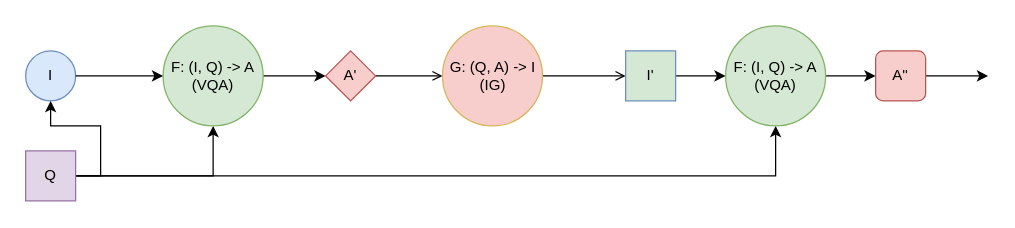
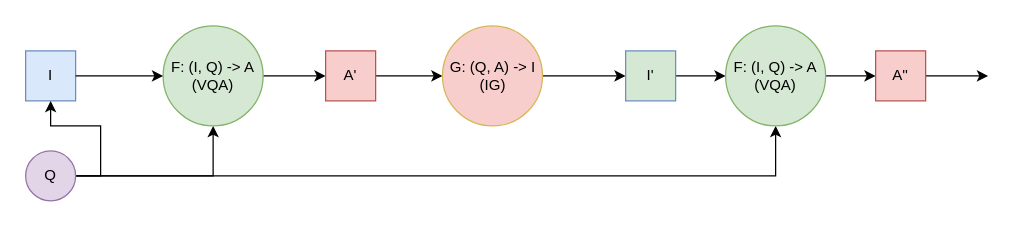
- <mxCell id="2" value="I" style="ellipse;whiteSpace=wrap;html=1;fillColor=#dae8fc;strokeColor=#6c8ebf;" parent="1" vertex="1"><mxGeometry x="20" y="40" width="40" height="40" as="geometry" /></mxCell>
+ <mxCell id="2" value="I" style="rounded=0;whiteSpace=wrap;html=1;fillColor=#dae8fc;strokeColor=#6c8ebf;" parent="1" vertex="1"><mxGeometry x="20" y="40" width="40" height="40" as="geometry" /></mxCell>
- <mxCell id="11" value="A'" style="rhombus;whiteSpace=wrap;html=1;fillColor=#f8cecc;strokeColor=#b85450;" parent="1" vertex="1"><mxGeometry x="260" y="40" width="40" height="40" as="geometry" /></mxCell>
+ <mxCell id="11" value="A'" style="rounded=0;whiteSpace=wrap;html=1;fillColor=#f8cecc;strokeColor=#b85450;" parent="1" vertex="1"><mxGeometry x="260" y="40" width="40" height="40" as="geometry" /></mxCell>
- <mxCell id="10" style="edgeStyle=orthogonalEdgeStyle;rounded=0;orthogonalLoop=1;jettySize=auto;html=1;exitX=1;exitY=0.5;exitDx=0;exitDy=0;endArrow=open;" parent="1" source="11" target="13" edge="1"><mxGeometry relative="1" as="geometry" /></mxCell>
+ <mxCell id="10" style="edgeStyle=orthogonalEdgeStyle;rounded=0;orthogonalLoop=1;jettySize=auto;html=1;exitX=1;exitY=0.5;exitDx=0;exitDy=0;" parent="1" source="11" target="13" edge="1"><mxGeometry relative="1" as="geometry" /></mxCell>
- <mxCell id="12" style="edgeStyle=orthogonalEdgeStyle;rounded=0;orthogonalLoop=1;jettySize=auto;html=1;exitX=1;exitY=0.5;exitDx=0;exitDy=0;entryX=0;entryY=0.5;entryDx=0;entryDy=0;endArrow=open;" parent="1" source="13" target="15" edge="1"><mxGeometry relative="1" as="geometry" /></mxCell>
+ <mxCell id="12" style="edgeStyle=orthogonalEdgeStyle;rounded=0;orthogonalLoop=1;jettySize=auto;html=1;exitX=1;exitY=0.5;exitDx=0;exitDy=0;entryX=0;entryY=0.5;entryDx=0;entryDy=0;" parent="1" source="13" target="15" edge="1"><mxGeometry relative="1" as="geometry" /></mxCell>
- <mxCell id="19" value="A''" style="whiteSpace=wrap;html=1;fillColor=#f8cecc;strokeColor=#b85450;rounded=1;" parent="1" vertex="1"><mxGeometry x="700" y="40" width="40" height="40" as="geometry" /></mxCell>
+ <mxCell id="19" value="A''" style="rounded=0;whiteSpace=wrap;html=1;fillColor=#f8cecc;strokeColor=#b85450;" parent="1" vertex="1"><mxGeometry x="700" y="40" width="40" height="40" as="geometry" /></mxCell>
- <mxCell id="6" value="Q" style="rounded=0;whiteSpace=wrap;html=1;fillColor=#e1d5e7;strokeColor=#9673a6;" parent="1" vertex="1"><mxGeometry x="20" y="120" width="40" height="40" as="geometry" /></mxCell>
+ <mxCell id="6" value="Q" style="ellipse;whiteSpace=wrap;html=1;fillColor=#e1d5e7;strokeColor=#9673a6;" parent="1" vertex="1"><mxGeometry x="20" y="120" width="40" height="40" as="geometry" /></mxCell>
